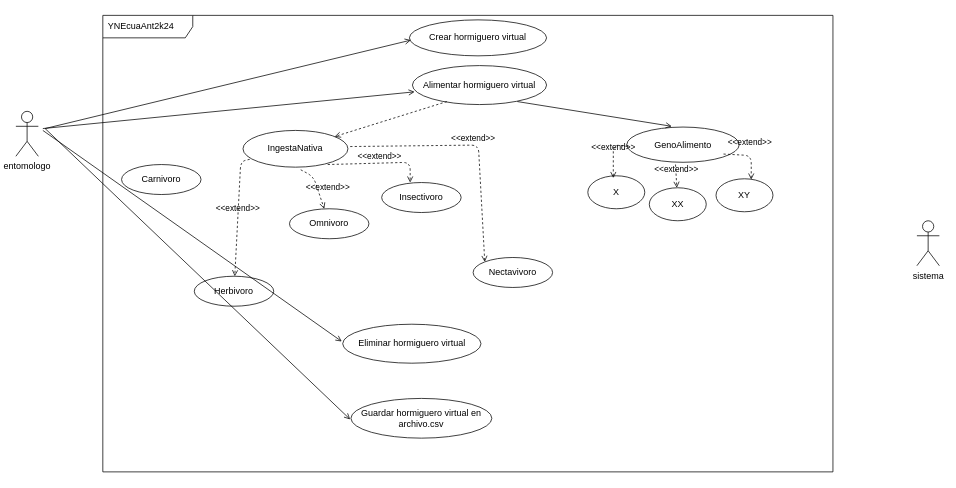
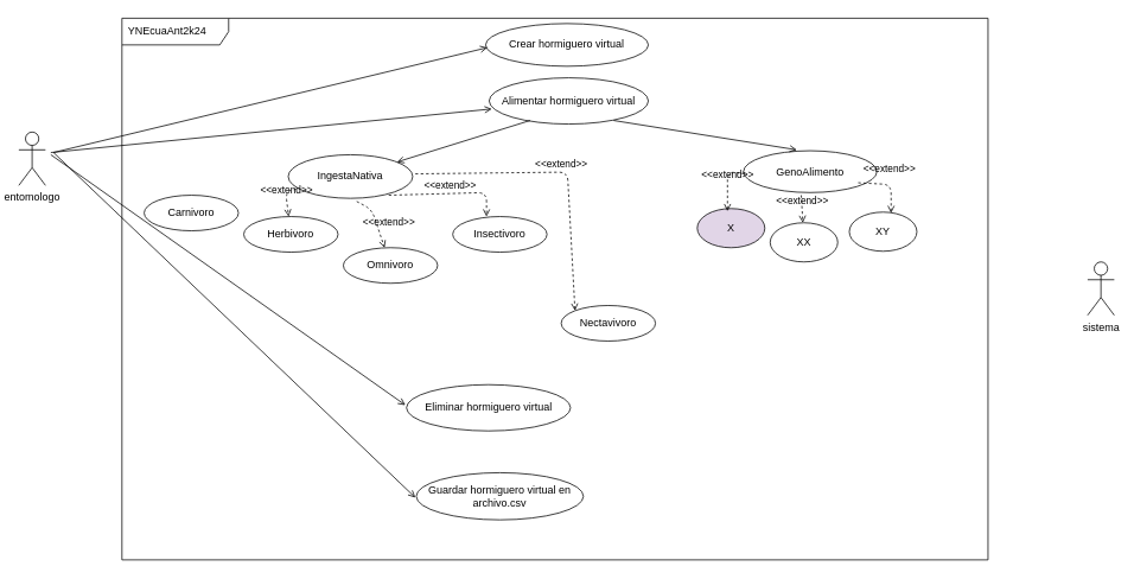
- <mxCell id="30" value="" style="html=1;verticalAlign=bottom;labelBackgroundColor=none;endArrow=open;endFill=0;exitX=0.257;exitY=0.923;exitDx=0;exitDy=0;exitPerimeter=0;dashed=1;" edge="1" parent="1" source="5" target="9"><mxGeometry width="160" relative="1" as="geometry"><mxPoint x="586" y="140" as="sourcePoint" /><mxPoint x="746" y="140" as="targetPoint" /><Array as="points" /></mxGeometry></mxCell>
+ <mxCell id="30" value="" style="html=1;verticalAlign=bottom;labelBackgroundColor=none;endArrow=open;endFill=0;exitX=0.257;exitY=0.923;exitDx=0;exitDy=0;exitPerimeter=0;" edge="1" parent="1" source="5" target="9"><mxGeometry width="160" relative="1" as="geometry"><mxPoint x="586" y="140" as="sourcePoint" /><mxPoint x="746" y="140" as="targetPoint" /><Array as="points" /></mxGeometry></mxCell>
- <mxCell id="16" value="X" style="ellipse;whiteSpace=wrap;html=1;" vertex="1" parent="1"><mxGeometry x="783" y="234" width="76" height="44" as="geometry" /></mxCell>
+ <mxCell id="16" value="X" style="ellipse;whiteSpace=wrap;html=1;fillColor=#e1d5e7;" vertex="1" parent="1"><mxGeometry x="783" y="234" width="76" height="44" as="geometry" /></mxCell>
- <mxCell id="11" value="Herbivoro" style="ellipse;whiteSpace=wrap;html=1;" vertex="1" parent="1"><mxGeometry x="258" y="368" width="106" height="40" as="geometry" /></mxCell>
+ <mxCell id="11" value="Herbivoro" style="ellipse;whiteSpace=wrap;html=1;" vertex="1" parent="1"><mxGeometry x="273" y="243" width="106" height="40" as="geometry" /></mxCell>
